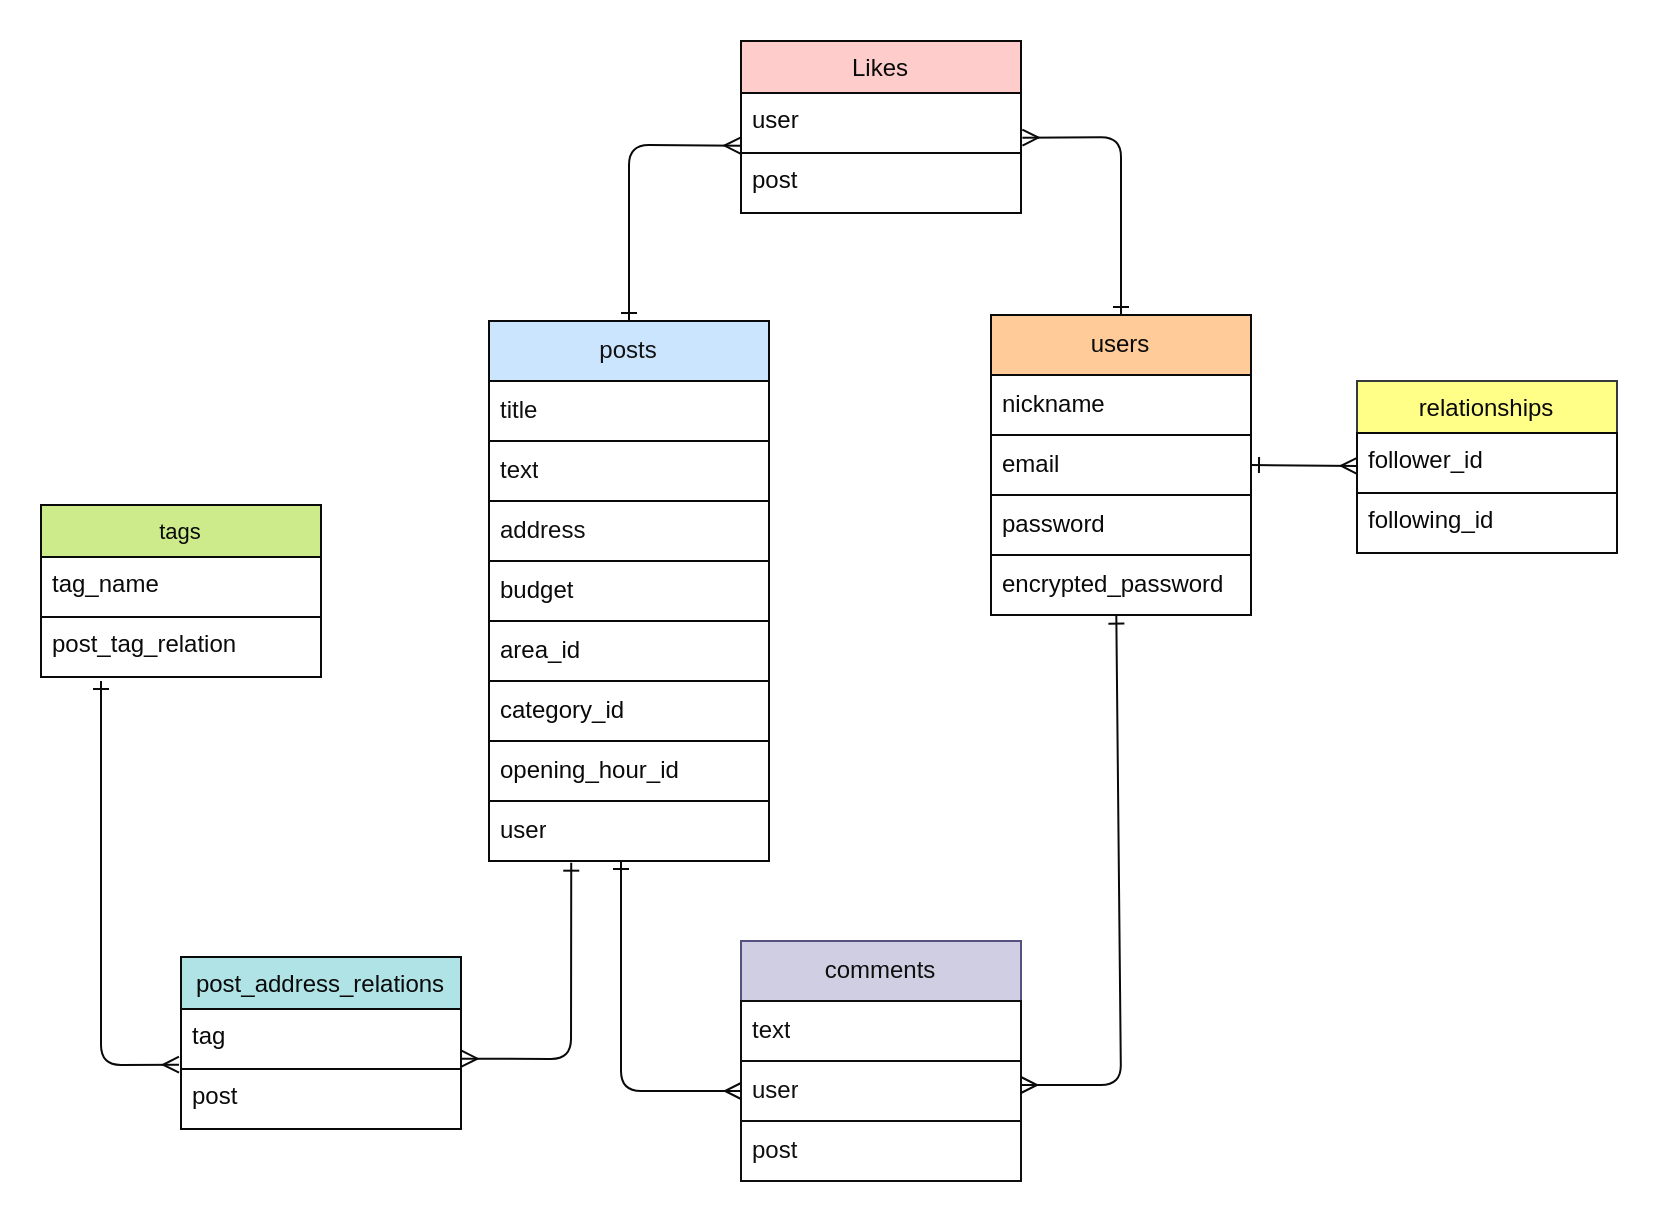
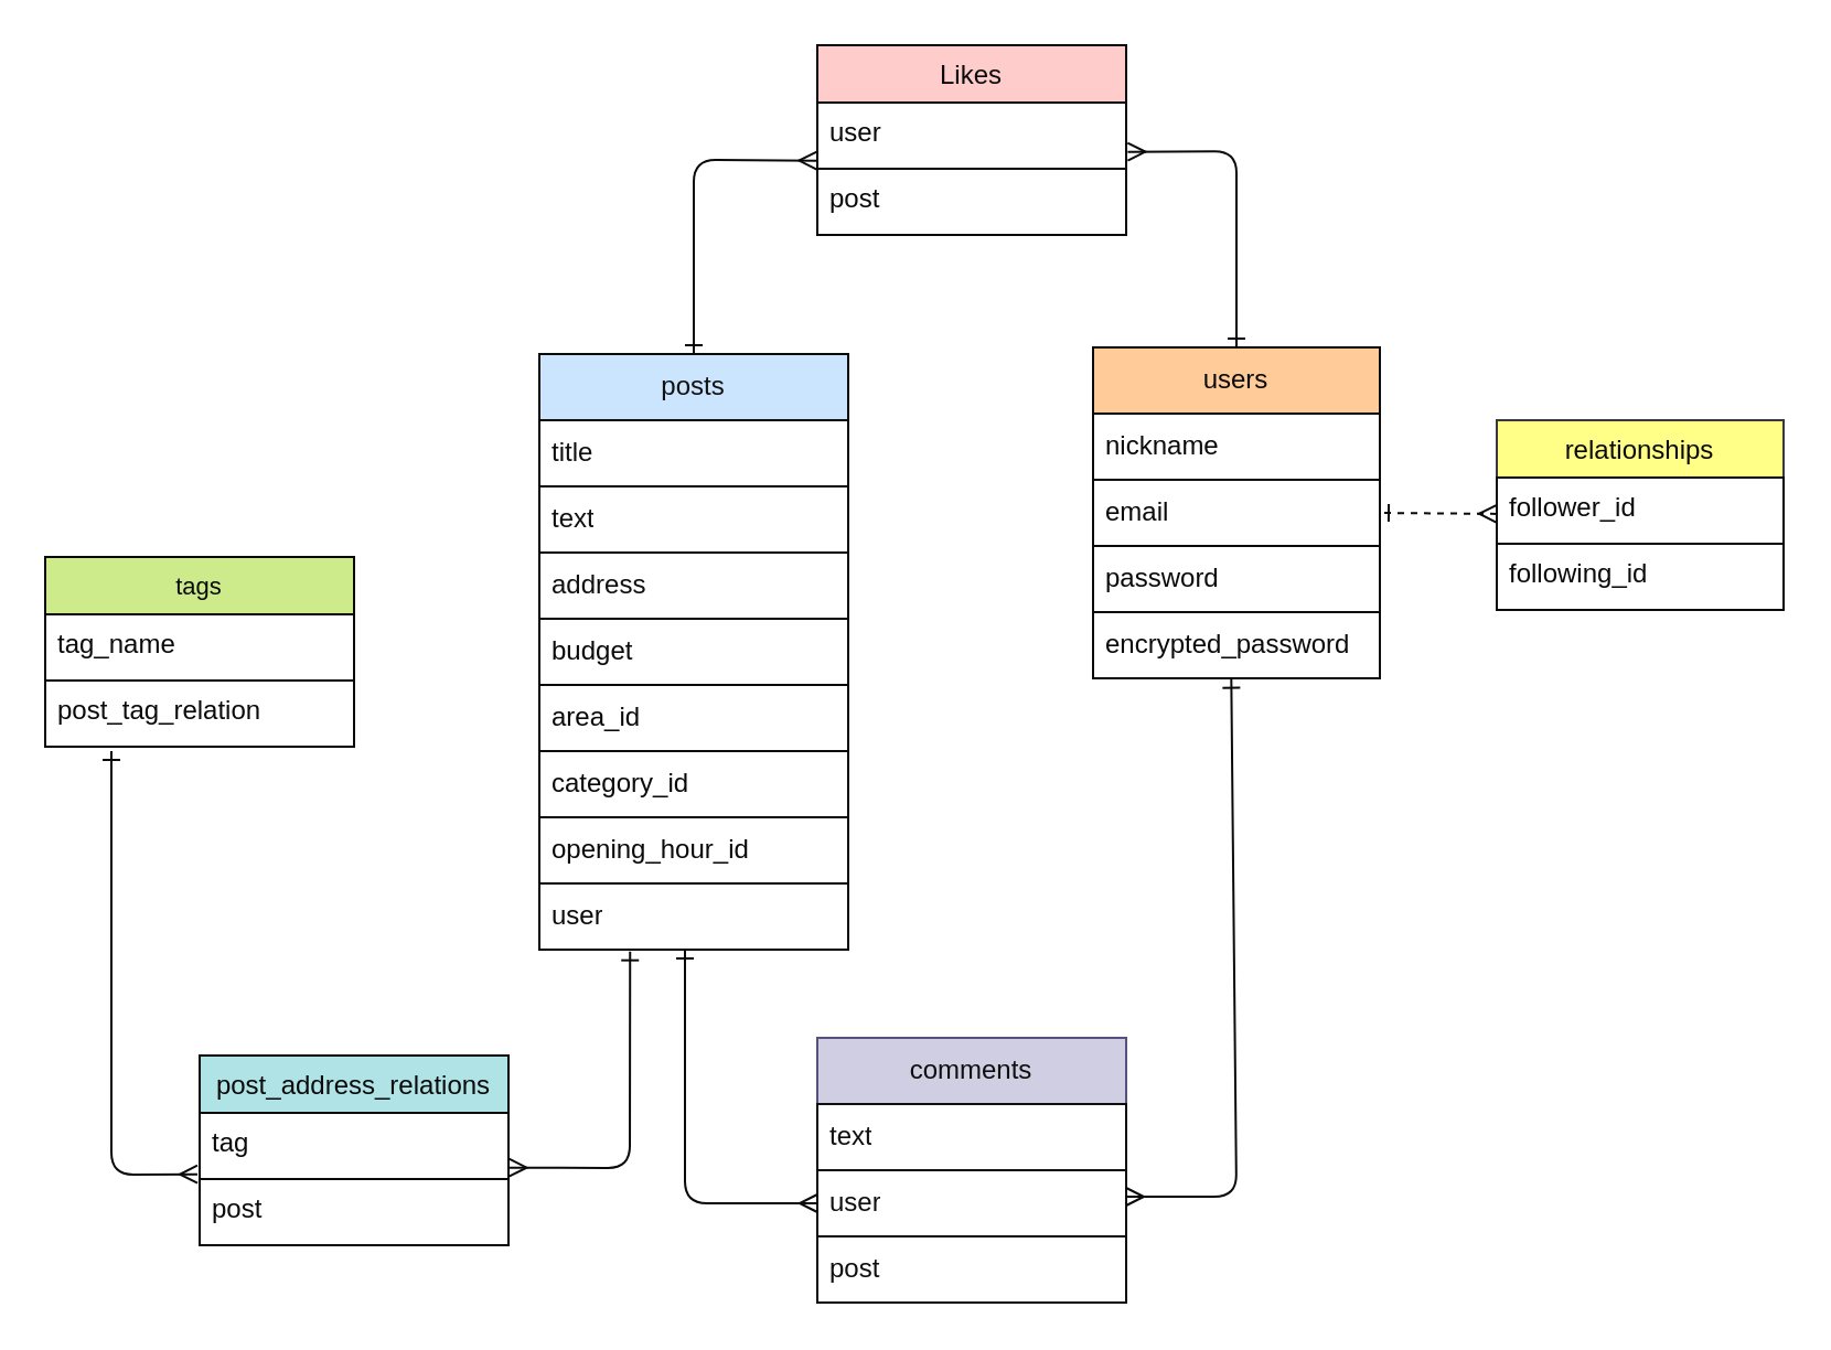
- <mxCell id="2" style="edgeStyle=none;html=1;entryX=1;entryY=0.5;entryDx=0;entryDy=0;startArrow=ERmany;startFill=0;endArrow=ERone;endFill=0;elbow=vertical;strokeColor=#0A0A0A;" edge="1" parent="1" source="3" target="32"><mxGeometry relative="1" as="geometry" /></mxCell>
+ <mxCell id="2" style="edgeStyle=none;html=1;entryX=1;entryY=0.5;entryDx=0;entryDy=0;startArrow=ERmany;startFill=0;endArrow=ERone;endFill=0;elbow=vertical;strokeColor=#0A0A0A;dashed=1;" edge="1" parent="1" source="3" target="32"><mxGeometry relative="1" as="geometry" /></mxCell>
